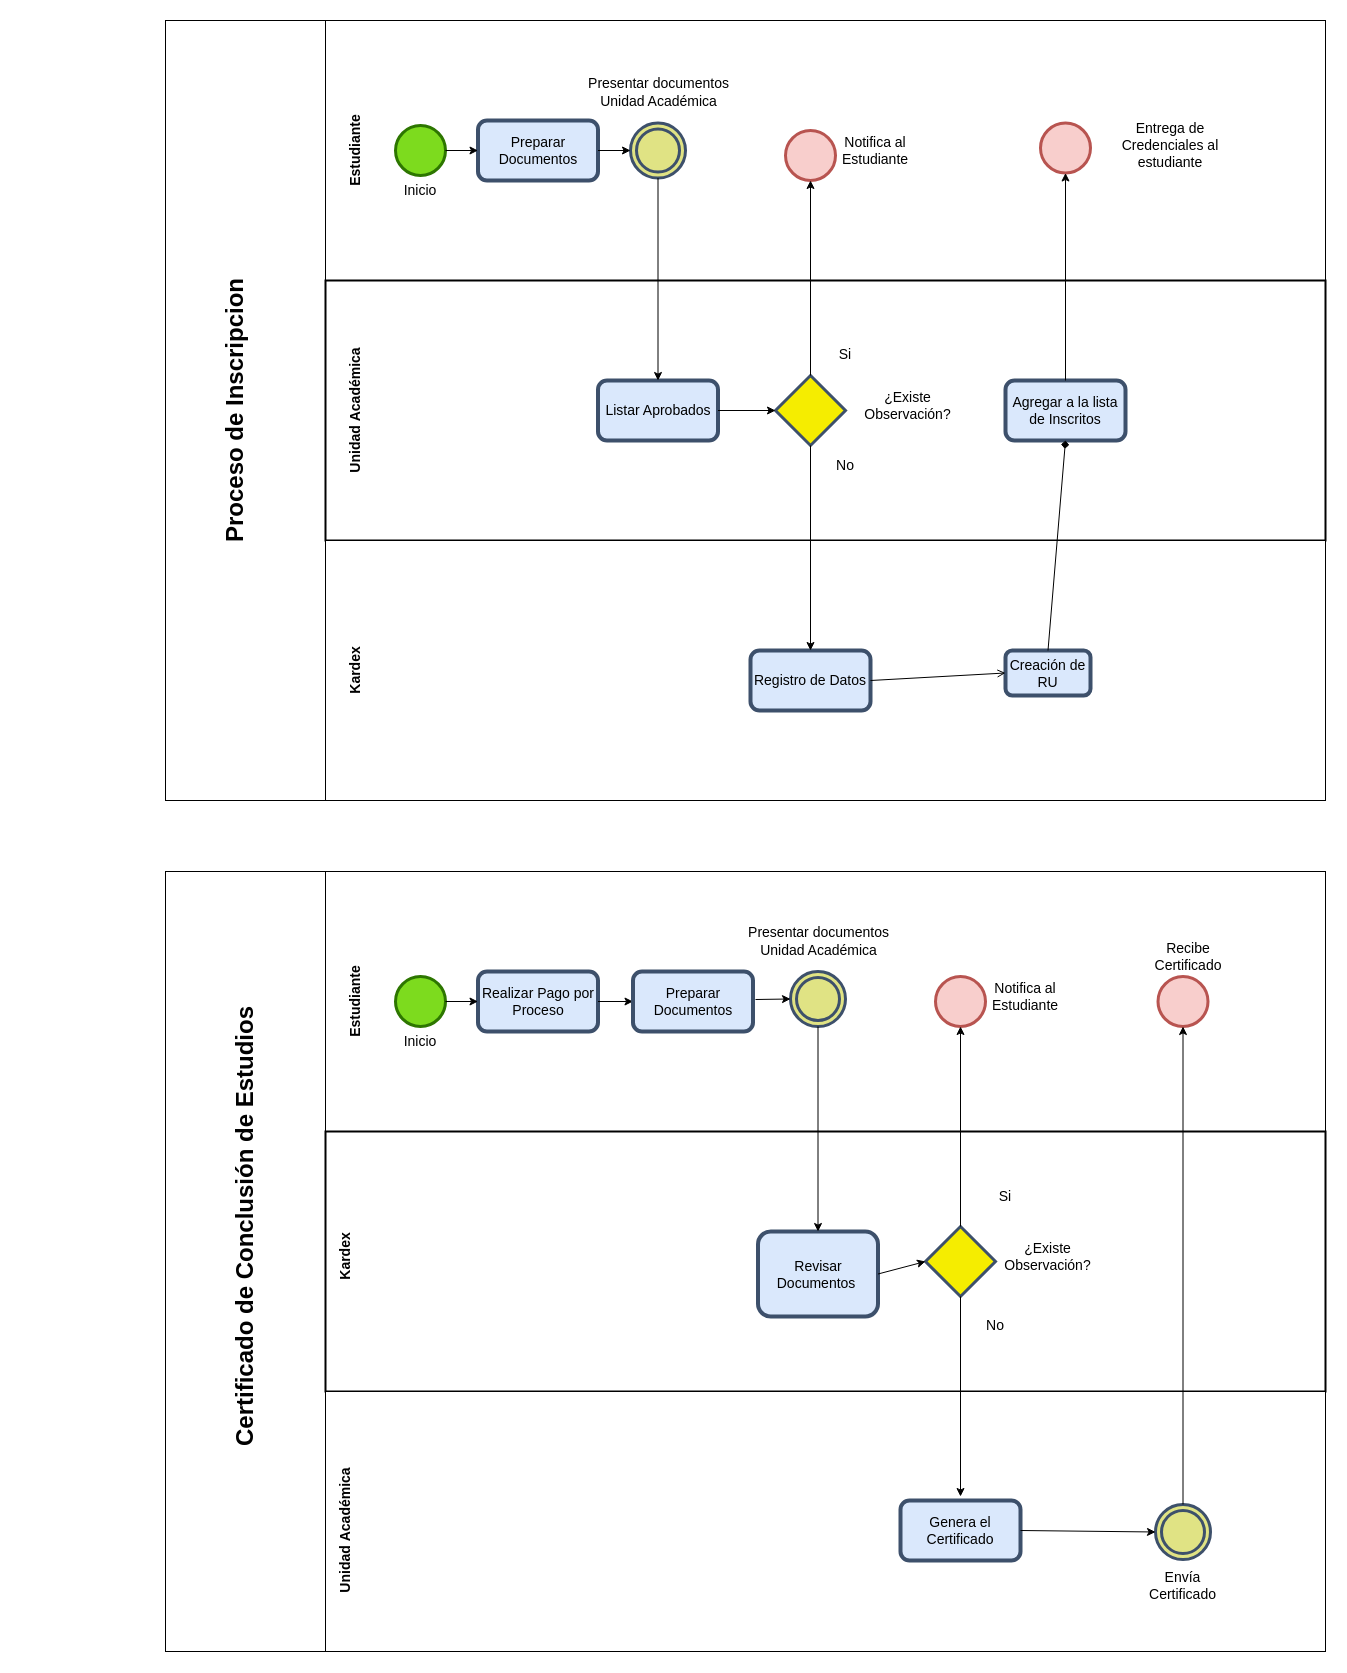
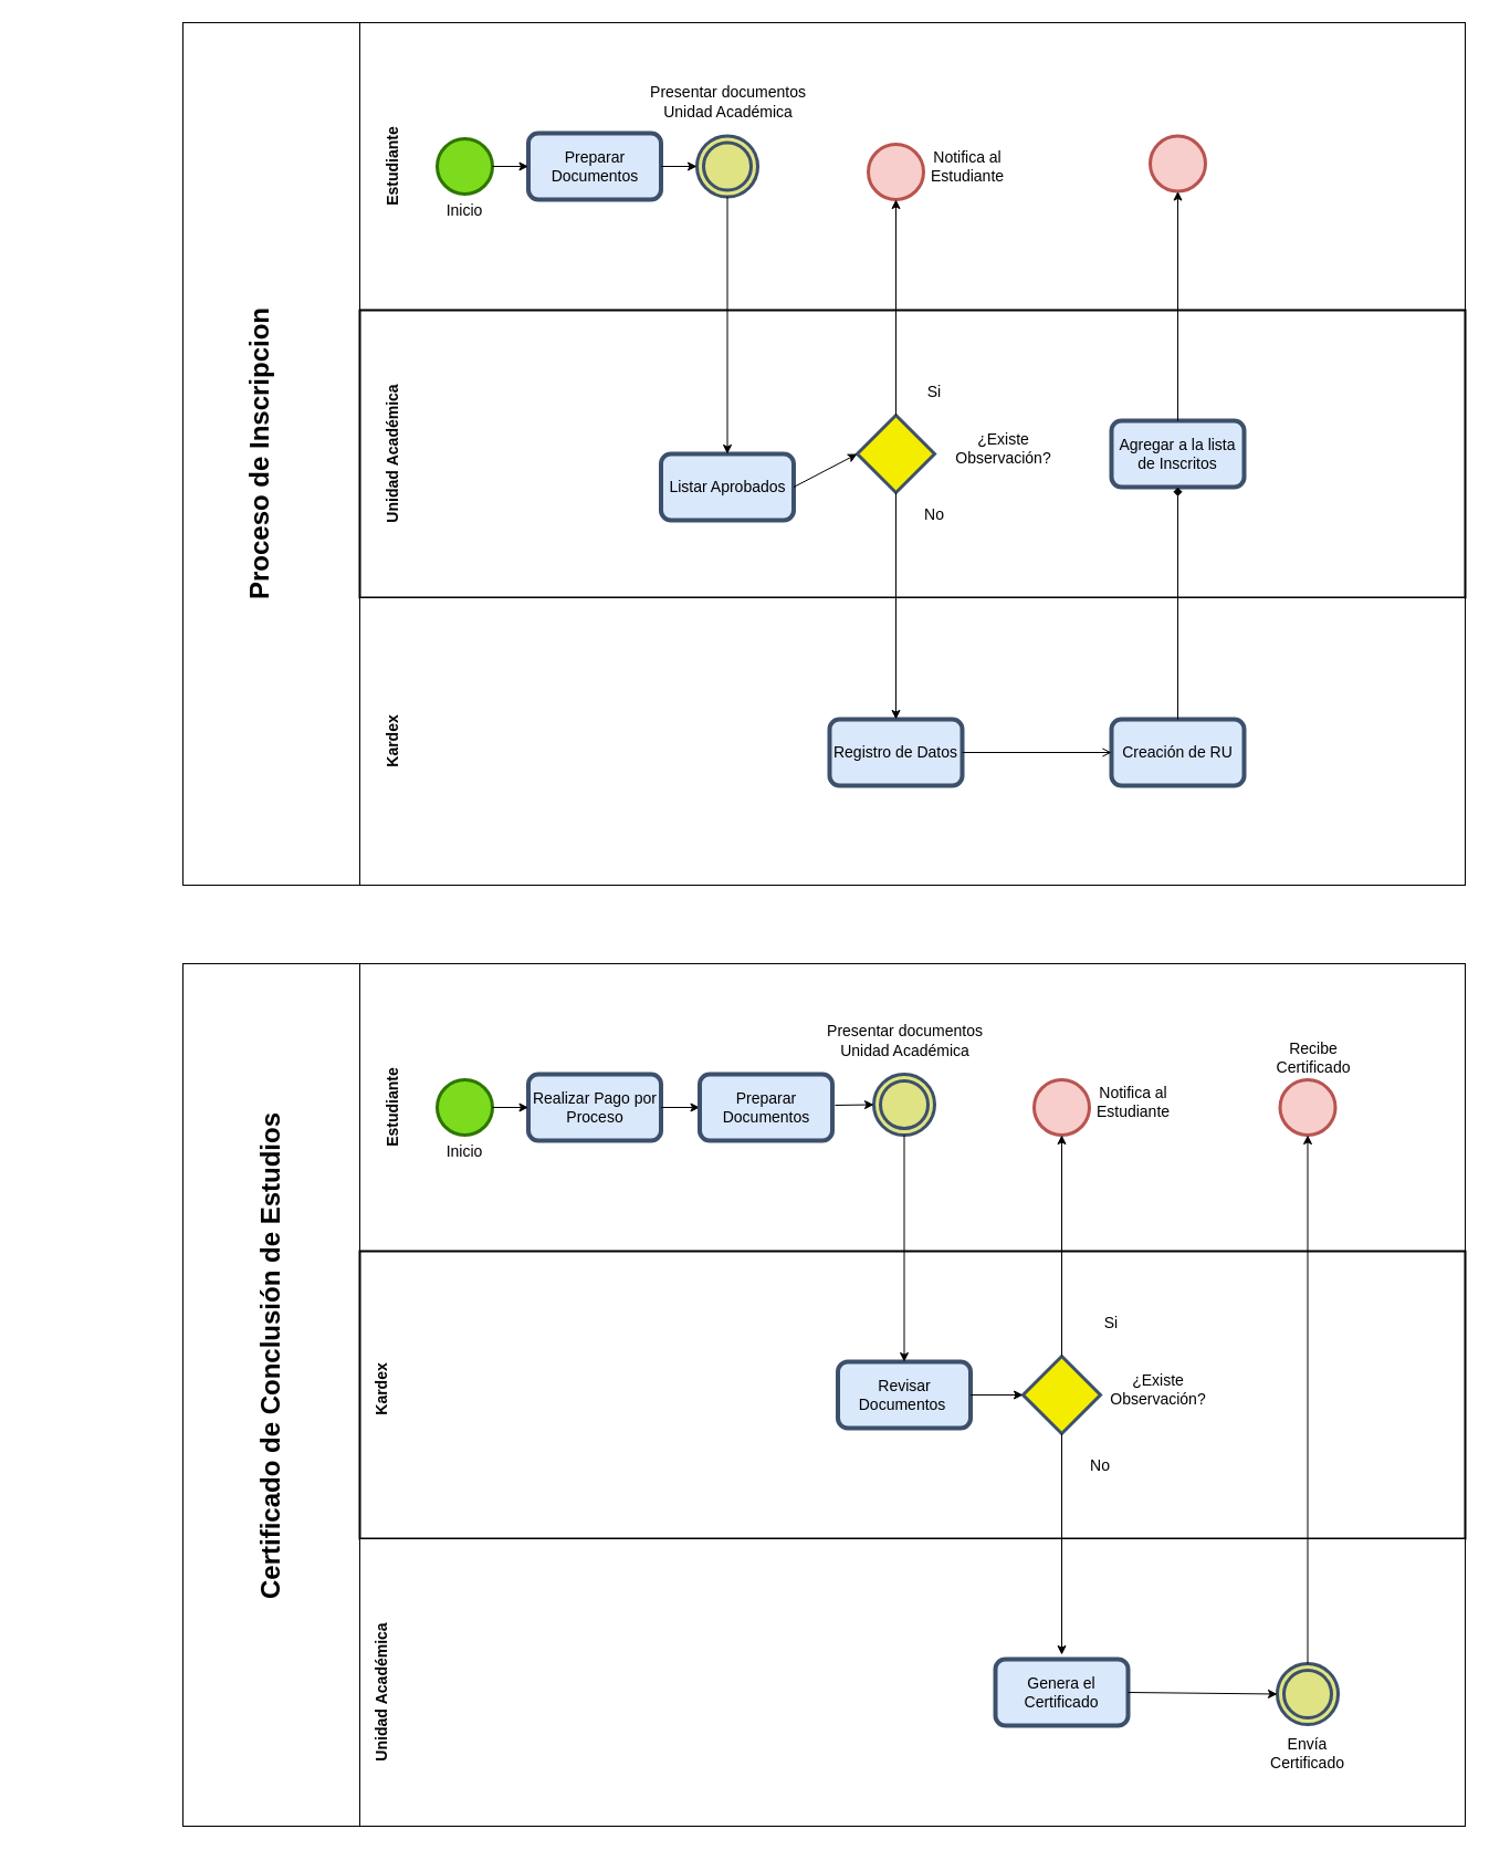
- <mxCell id="32" value="Entrega de Credenciales al estudiante" style="text;html=1;strokeColor=none;fillColor=none;align=center;verticalAlign=middle;whiteSpace=wrap;rounded=0;strokeWidth=3;fontSize=14;" vertex="1" parent="1"><mxGeometry x="1095" y="130" width="150" height="30" as="geometry" /></mxCell>
- <mxCell id="15" value="Listar Aprobados" style="rounded=1;whiteSpace=wrap;html=1;fontSize=14;fillColor=#dae8fc;strokeColor=#3D506B;strokeWidth=4;" vertex="1" parent="1"><mxGeometry x="597.5" y="380" width="120" height="60" as="geometry" /></mxCell>
+ <mxCell id="15" value="Listar Aprobados" style="rounded=1;whiteSpace=wrap;html=1;fontSize=14;fillColor=#dae8fc;strokeColor=#3D506B;strokeWidth=4;" vertex="1" parent="1"><mxGeometry x="597.5" y="410" width="120" height="60" as="geometry" /></mxCell>
- <mxCell id="28" value="Creación de RU" style="rounded=1;whiteSpace=wrap;html=1;fontSize=14;fillColor=#dae8fc;strokeColor=#3D506B;strokeWidth=4;" vertex="1" parent="1"><mxGeometry x="1005" y="650" width="85" height="45" as="geometry" /></mxCell>
+ <mxCell id="28" value="Creación de RU" style="rounded=1;whiteSpace=wrap;html=1;fontSize=14;fillColor=#dae8fc;strokeColor=#3D506B;strokeWidth=4;" vertex="1" parent="1"><mxGeometry x="1005" y="650" width="120" height="60" as="geometry" /></mxCell>
- <mxCell id="49" value="Revisar Documentos&amp;nbsp;" style="rounded=1;whiteSpace=wrap;html=1;fontSize=14;fillColor=#dae8fc;strokeColor=#3D506B;strokeWidth=4;" vertex="1" parent="1"><mxGeometry x="757.5" y="1231" width="120" height="85" as="geometry" /></mxCell>
+ <mxCell id="49" value="Revisar Documentos&amp;nbsp;" style="rounded=1;whiteSpace=wrap;html=1;fontSize=14;fillColor=#dae8fc;strokeColor=#3D506B;strokeWidth=4;" vertex="1" parent="1"><mxGeometry x="757.5" y="1231" width="120" height="60" as="geometry" /></mxCell>
